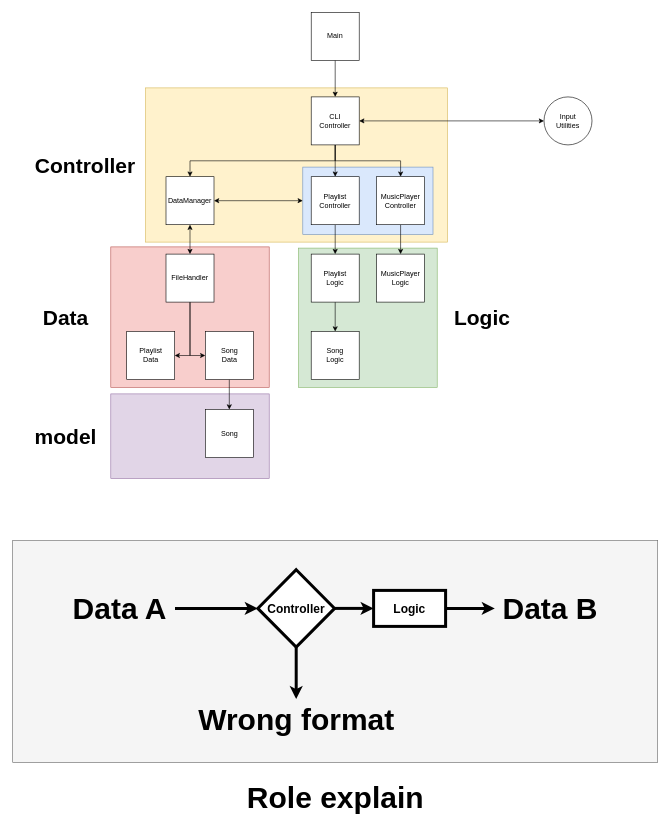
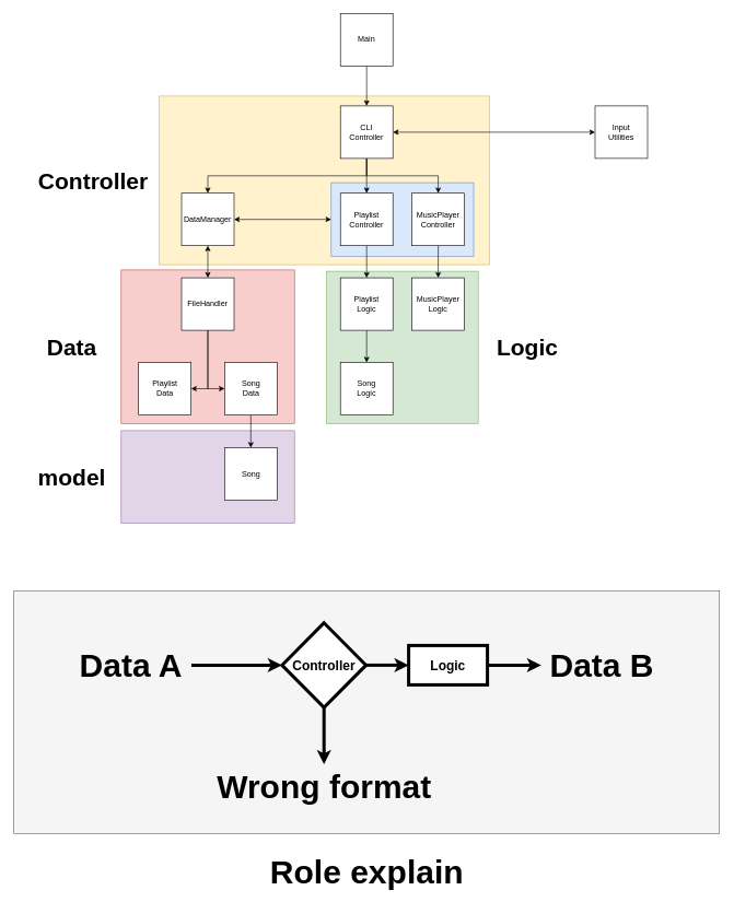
- <mxCell id="17" value="Input&lt;div&gt;Utilities&lt;/div&gt;" style="ellipse;whiteSpace=wrap;html=1;aspect=fixed;" parent="1" vertex="1"><mxGeometry x="906" y="161" width="80" height="80" as="geometry" /></mxCell>
+ <mxCell id="17" value="Input&lt;div&gt;Utilities&lt;/div&gt;" style="whiteSpace=wrap;html=1;aspect=fixed;" parent="1" vertex="1"><mxGeometry x="906" y="161" width="80" height="80" as="geometry" /></mxCell>
